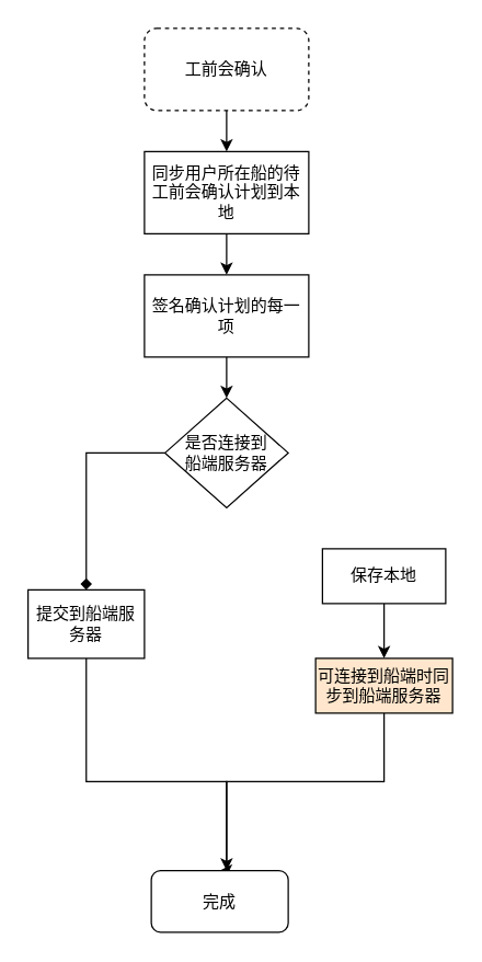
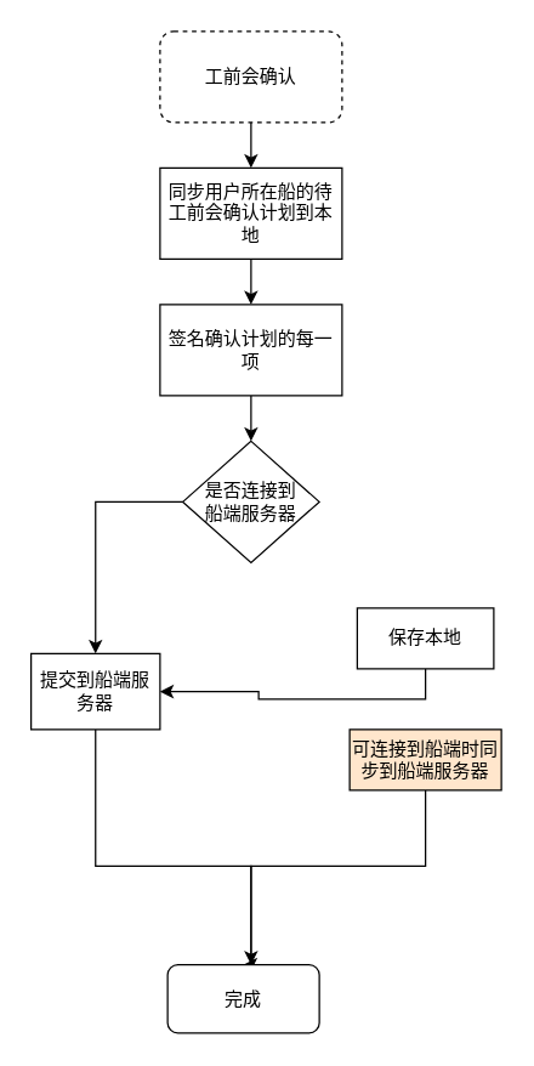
- <mxCell id="8" style="edgeStyle=orthogonalEdgeStyle;rounded=0;orthogonalLoop=1;jettySize=auto;html=1;exitX=0;exitY=0.5;exitDx=0;exitDy=0;entryX=0.5;entryY=0;entryDx=0;entryDy=0;endArrow=diamond;" edge="1" parent="1" source="9" target="13"><mxGeometry relative="1" as="geometry" /></mxCell>
+ <mxCell id="8" style="edgeStyle=orthogonalEdgeStyle;rounded=0;orthogonalLoop=1;jettySize=auto;html=1;exitX=0;exitY=0.5;exitDx=0;exitDy=0;entryX=0.5;entryY=0;entryDx=0;entryDy=0;" edge="1" parent="1" source="9" target="13"><mxGeometry relative="1" as="geometry" /></mxCell>
- <mxCell id="10" style="edgeStyle=orthogonalEdgeStyle;rounded=0;orthogonalLoop=1;jettySize=auto;html=1;exitX=0.5;exitY=1;exitDx=0;exitDy=0;entryX=0.5;entryY=0;entryDx=0;entryDy=0;" edge="1" parent="1" source="11" target="15"><mxGeometry relative="1" as="geometry" /></mxCell>
+ <mxCell id="10" style="edgeStyle=orthogonalEdgeStyle;rounded=0;orthogonalLoop=1;jettySize=auto;html=1;exitX=0.5;exitY=1;exitDx=0;exitDy=0;" edge="1" parent="1" source="11" target="13"><mxGeometry relative="1" as="geometry" /></mxCell>
